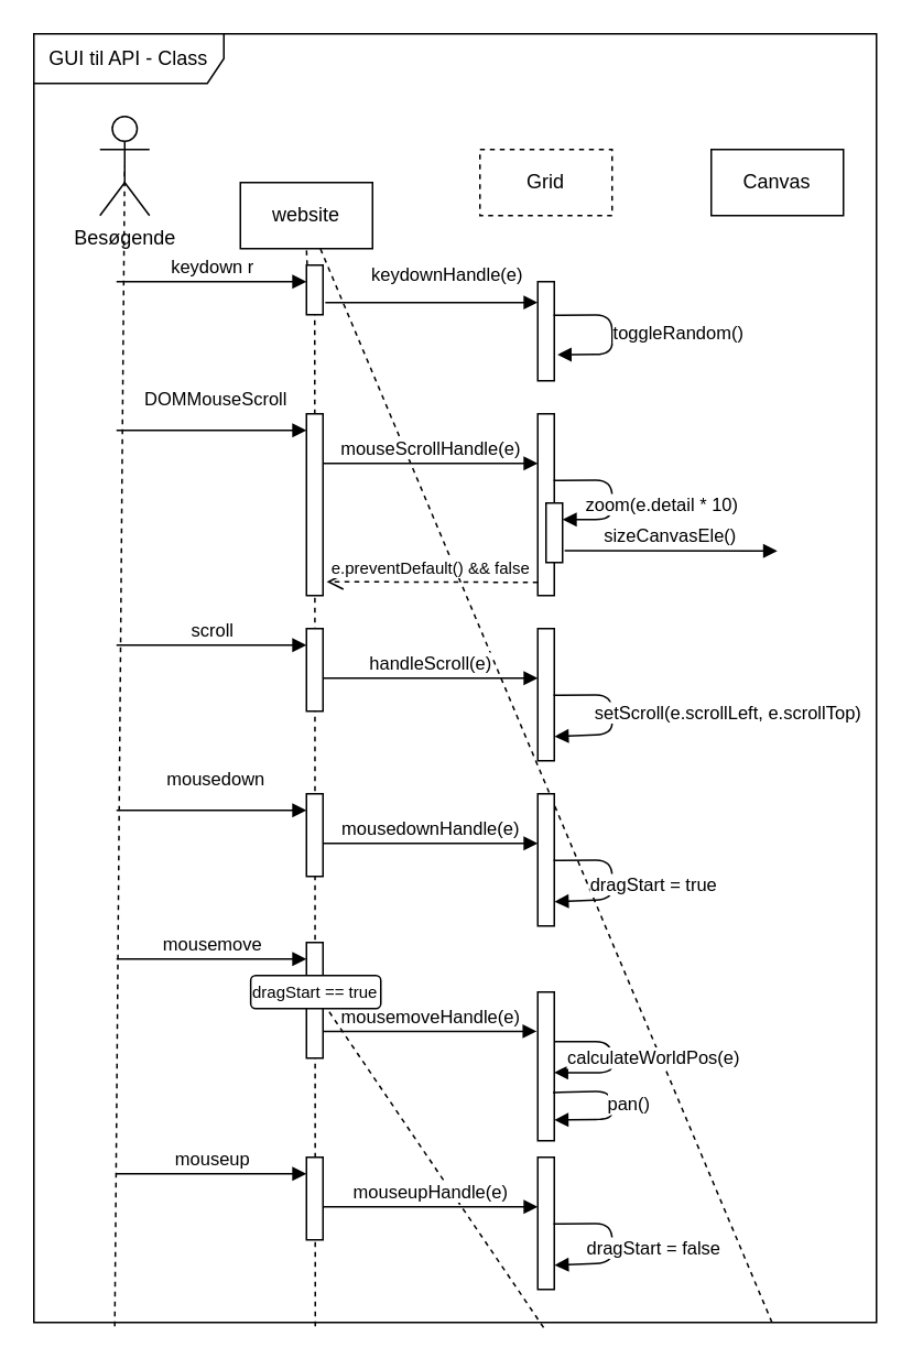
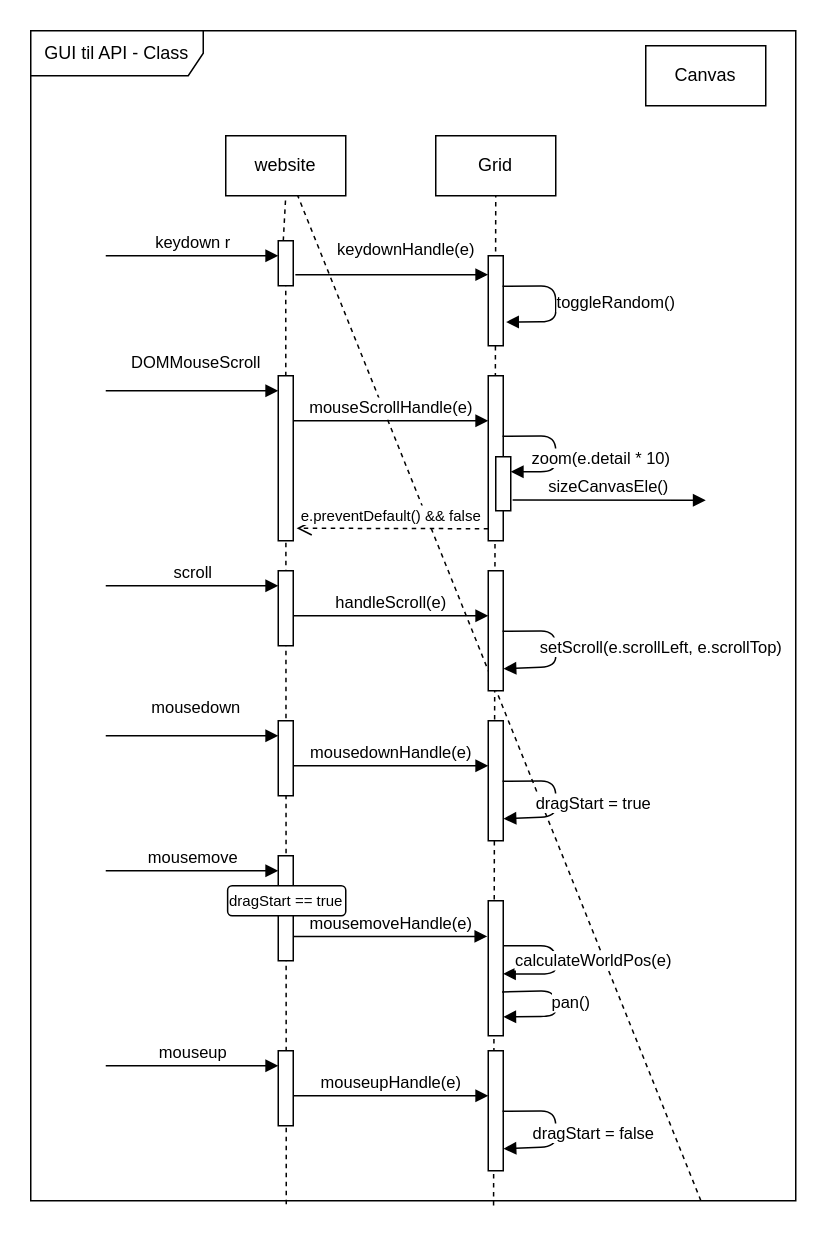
- <mxCell id="3" value="Besøgende" style="shape=umlActor;verticalLabelPosition=bottom;verticalAlign=top;html=1;outlineConnect=0;" parent="1" vertex="1"><mxGeometry x="60" y="70" width="30" height="60" as="geometry" /></mxCell>
- <mxCell id="5" value="Grid" style="rounded=0;whiteSpace=wrap;html=1;dashed=1;" parent="1" vertex="1"><mxGeometry x="290" y="90" width="80" height="40" as="geometry" /></mxCell>
+ <mxCell id="5" value="Grid" style="rounded=0;whiteSpace=wrap;html=1;" parent="1" vertex="1"><mxGeometry x="290" y="90" width="80" height="40" as="geometry" /></mxCell>
- <mxCell id="6" value="Canvas" style="rounded=0;whiteSpace=wrap;html=1;" parent="1" vertex="1"><mxGeometry x="430" y="90" width="80" height="40" as="geometry" /></mxCell>
+ <mxCell id="6" value="Canvas" style="rounded=0;whiteSpace=wrap;html=1;" parent="1" vertex="1"><mxGeometry x="430" y="30" width="80" height="40" as="geometry" /></mxCell>
- <mxCell id="4" value="website" style="rounded=0;whiteSpace=wrap;html=1;" parent="1" vertex="1"><mxGeometry x="145" y="110" width="80" height="40" as="geometry" /></mxCell>
+ <mxCell id="4" value="website" style="rounded=0;whiteSpace=wrap;html=1;" parent="1" vertex="1"><mxGeometry x="150" y="90" width="80" height="40" as="geometry" /></mxCell>
- <mxCell id="7" value="" style="endArrow=none;dashed=1;html=1;entryX=0.5;entryY=0.5;entryDx=0;entryDy=0;entryPerimeter=0;exitX=0.096;exitY=1.003;exitDx=0;exitDy=0;exitPerimeter=0;" parent="1" source="2" target="3" edge="1"><mxGeometry width="50" height="50" relative="1" as="geometry"><mxPoint x="75" y="480" as="sourcePoint" /><mxPoint x="800" y="340" as="targetPoint" /></mxGeometry></mxCell>
- <mxCell id="9" value="" style="endArrow=none;dashed=1;html=1;exitX=0.605;exitY=1.004;exitDx=0;exitDy=0;exitPerimeter=0;" parent="1" source="2" target="46" edge="1"><mxGeometry width="50" height="50" relative="1" as="geometry"><mxPoint x="329" y="763" as="sourcePoint" /><mxPoint x="200" y="140" as="targetPoint" /></mxGeometry></mxCell>
+ <mxCell id="9" value="" style="endArrow=none;dashed=1;html=1;entryX=0.5;entryY=1;entryDx=0;entryDy=0;exitX=0.605;exitY=1.004;exitDx=0;exitDy=0;exitPerimeter=0;" parent="1" source="2" target="5" edge="1"><mxGeometry width="50" height="50" relative="1" as="geometry"><mxPoint x="329" y="763" as="sourcePoint" /><mxPoint x="200" y="140" as="targetPoint" /></mxGeometry></mxCell>
